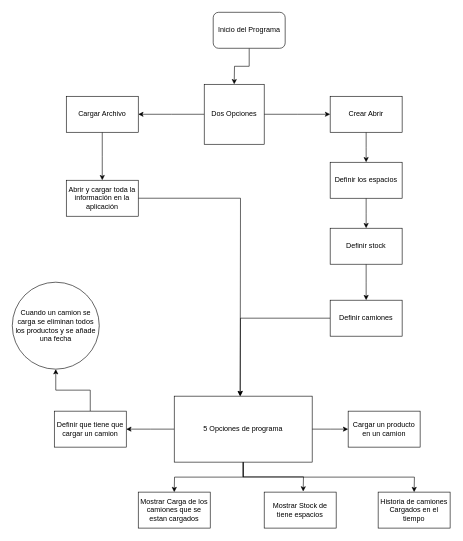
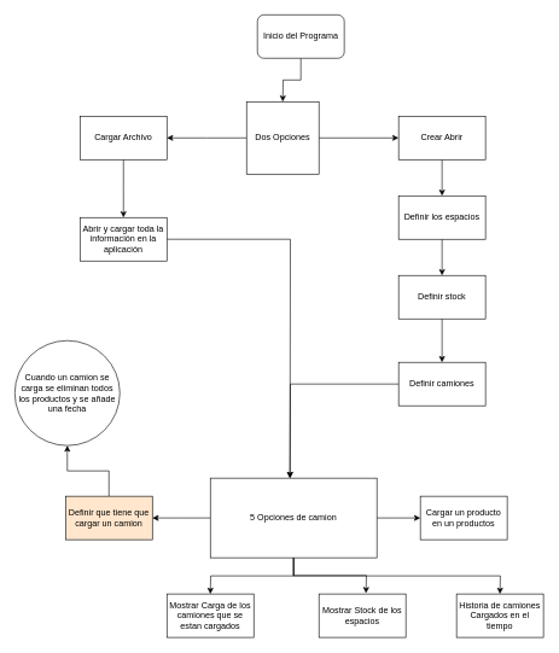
- <mxCell id="27" value="Definir que tiene que cargar un camion" style="rounded=0;whiteSpace=wrap;html=1;" vertex="1" parent="1"><mxGeometry x="90" y="685" width="120" height="60" as="geometry" /></mxCell>
+ <mxCell id="27" value="Definir que tiene que cargar un camion" style="rounded=0;whiteSpace=wrap;html=1;fillColor=#ffe6cc;" vertex="1" parent="1"><mxGeometry x="90" y="685" width="120" height="60" as="geometry" /></mxCell>
- <mxCell id="23" value="5 Opciones de programa" style="rounded=0;whiteSpace=wrap;html=1;" vertex="1" parent="1"><mxGeometry x="290" y="660" width="230" height="110" as="geometry" /></mxCell>
+ <mxCell id="23" value="5 Opciones de camion" style="rounded=0;whiteSpace=wrap;html=1;" vertex="1" parent="1"><mxGeometry x="290" y="660" width="230" height="110" as="geometry" /></mxCell>
- <mxCell id="29" value="Cargar un producto en un camion" style="rounded=0;whiteSpace=wrap;html=1;" vertex="1" parent="1"><mxGeometry x="580" y="685" width="120" height="60" as="geometry" /></mxCell>
+ <mxCell id="29" value="Cargar un producto en un productos" style="rounded=0;whiteSpace=wrap;html=1;" vertex="1" parent="1"><mxGeometry x="580" y="685" width="120" height="60" as="geometry" /></mxCell>
- <mxCell id="28" value="Mostrar Stock de tiene espacios" style="rounded=0;whiteSpace=wrap;html=1;" vertex="1" parent="1"><mxGeometry x="440" y="820" width="120" height="60" as="geometry" /></mxCell>
+ <mxCell id="28" value="Mostrar Stock de los espacios" style="rounded=0;whiteSpace=wrap;html=1;" vertex="1" parent="1"><mxGeometry x="440" y="820" width="120" height="60" as="geometry" /></mxCell>
